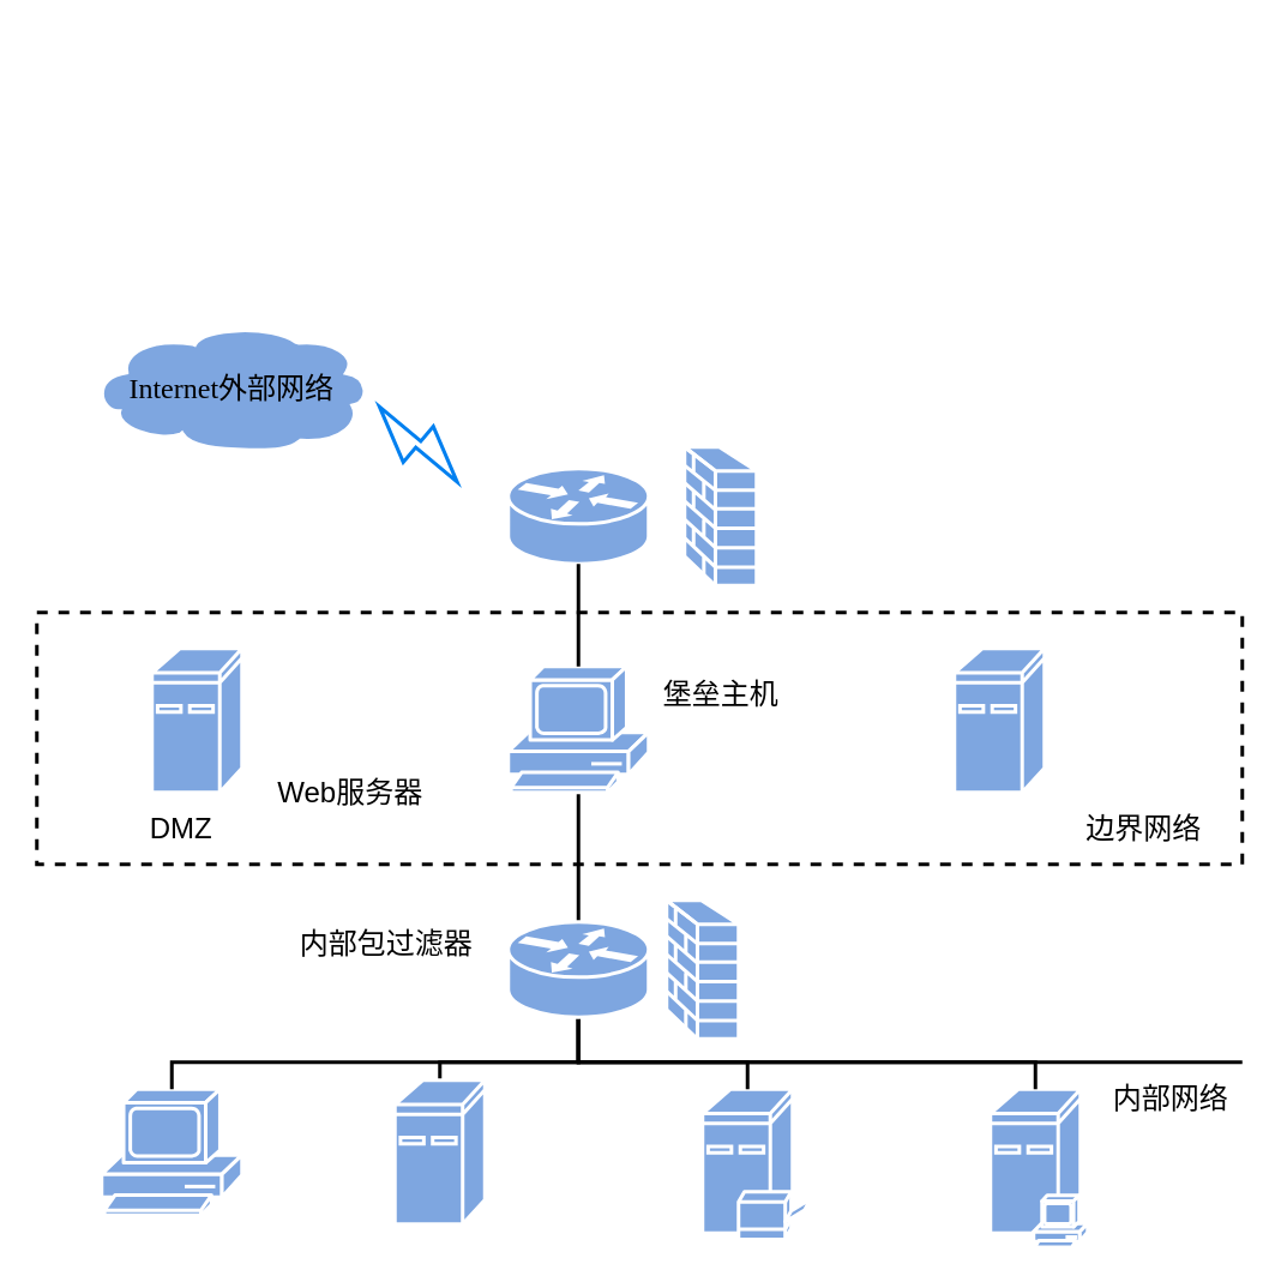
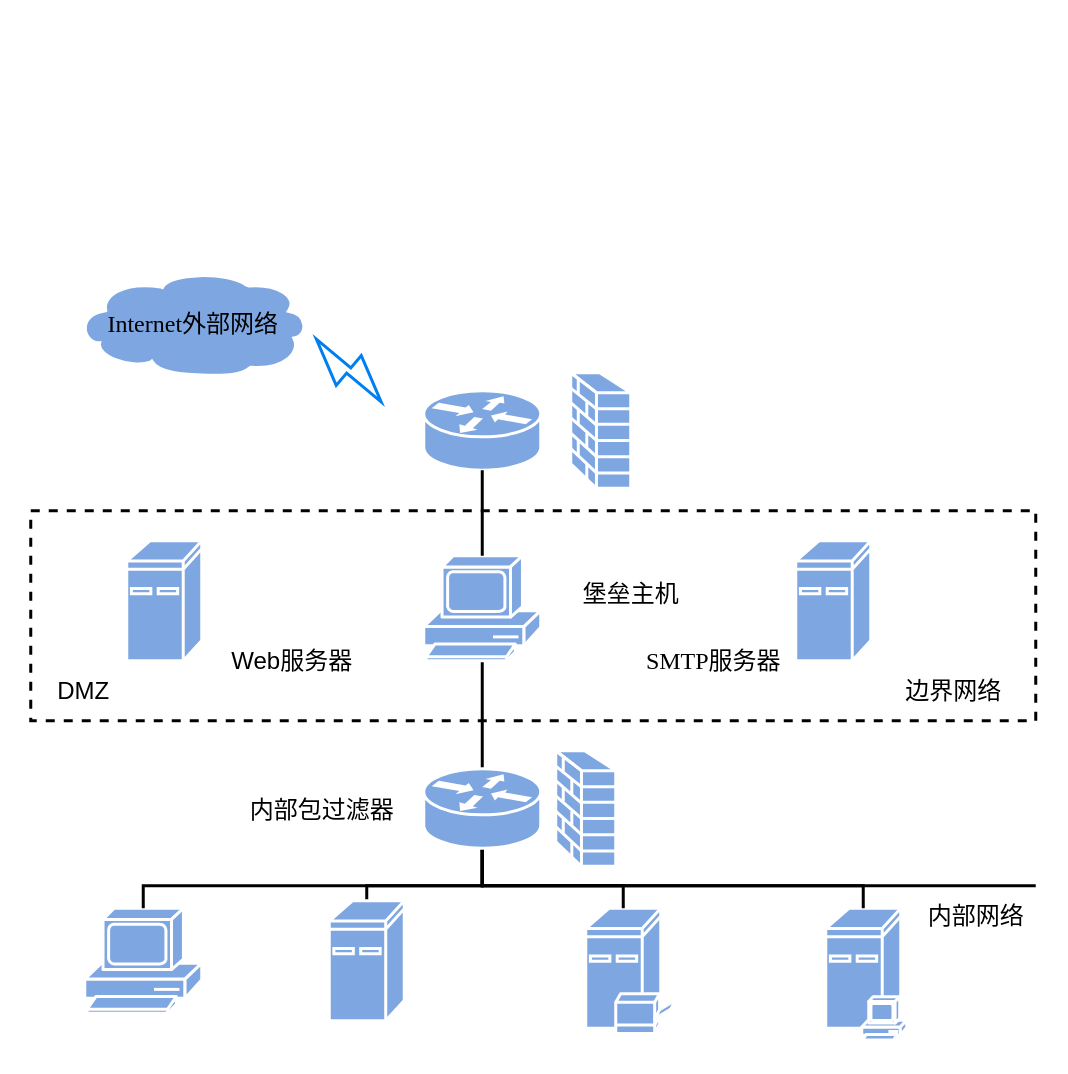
- <mxCell id="26" value="&lt;font face=&quot;Georgia&quot;&gt;堡垒主机&lt;/font&gt;" style="text;html=1;align=center;verticalAlign=middle;resizable=0;points=[];autosize=1;strokeColor=none;fillColor=none;fontSize=16;" parent="1" vertex="1"><mxGeometry x="360" y="370" width="80" height="30" as="geometry" /></mxCell>
+ <mxCell id="26" value="&lt;font face=&quot;Georgia&quot;&gt;堡垒主机&lt;/font&gt;" style="text;html=1;align=center;verticalAlign=middle;resizable=0;points=[];autosize=1;strokeColor=none;fillColor=none;fontSize=16;" parent="1" vertex="1"><mxGeometry x="380" y="380" width="80" height="30" as="geometry" /></mxCell>
+ <mxCell id="28" value="SMTP服务器" style="text;html=1;align=center;verticalAlign=middle;resizable=0;points=[];autosize=1;strokeColor=none;fillColor=none;fontSize=16;fontFamily=Georgia;" parent="1" vertex="1"><mxGeometry x="420" y="430" width="110" height="20" as="geometry" /></mxCell>
- <mxCell id="24" value="DMZ" style="text;html=1;align=center;verticalAlign=middle;resizable=0;points=[];autosize=1;strokeColor=none;fillColor=none;fontSize=16;" parent="1" vertex="1"><mxGeometry x="75" y="450" width="50" height="20" as="geometry" /></mxCell>
+ <mxCell id="24" value="DMZ" style="text;html=1;align=center;verticalAlign=middle;resizable=0;points=[];autosize=1;strokeColor=none;fillColor=none;fontSize=16;" parent="1" vertex="1"><mxGeometry x="30" y="450" width="50" height="20" as="geometry" /></mxCell>
- <mxCell id="30" value="内部包过滤器" style="text;html=1;align=center;verticalAlign=middle;resizable=0;points=[];autosize=1;strokeColor=none;fillColor=none;fontSize=16;fontFamily=Georgia;" parent="1" vertex="1"><mxGeometry x="159" y="513.5" width="110" height="20" as="geometry" /></mxCell>
+ <mxCell id="30" value="内部包过滤器" style="text;html=1;align=center;verticalAlign=middle;resizable=0;points=[];autosize=1;strokeColor=none;fillColor=none;fontSize=16;fontFamily=Georgia;" parent="1" vertex="1"><mxGeometry x="159" y="528.5" width="110" height="20" as="geometry" /></mxCell>
